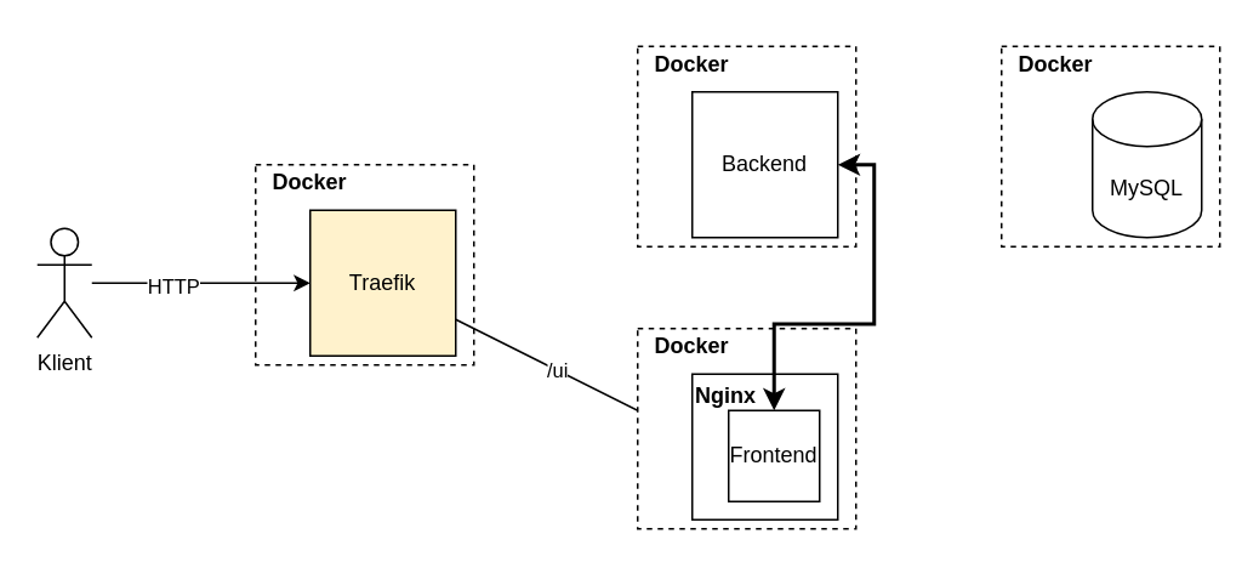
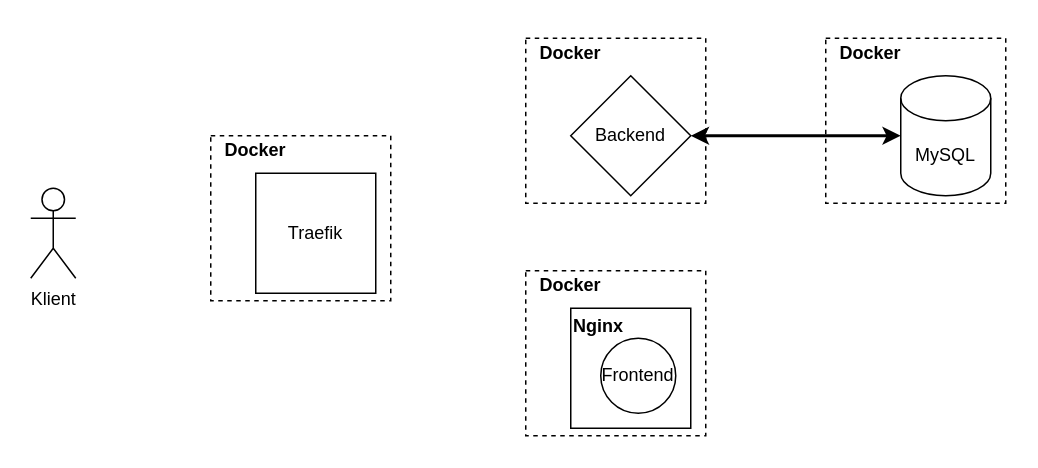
- <mxCell id="11" value="Backend" style="whiteSpace=wrap;html=1;aspect=fixed;rounded=0;" vertex="1" parent="9"><mxGeometry x="30" y="30" width="80" height="80" as="geometry" /></mxCell>
+ <mxCell id="11" value="Backend" style="rhombus;whiteSpace=wrap;html=1;aspect=fixed;" vertex="1" parent="9"><mxGeometry x="30" y="30" width="80" height="80" as="geometry" /></mxCell>
- <mxCell id="6" style="edgeStyle=orthogonalEdgeStyle;rounded=0;orthogonalLoop=1;jettySize=auto;html=1;entryX=0;entryY=0.5;entryDx=0;entryDy=0;" edge="1" parent="1" source="8" target="4"><mxGeometry relative="1" as="geometry" /></mxCell>
- <mxCell id="7" value="HTTP" style="edgeLabel;html=1;align=center;verticalAlign=middle;resizable=0;points=[];rounded=0;" vertex="1" connectable="0" parent="6"><mxGeometry x="-0.259" y="-1" relative="1" as="geometry"><mxPoint as="offset" /></mxGeometry></mxCell>
- <mxCell id="4" value="&lt;div&gt;Traefik&lt;/div&gt;" style="whiteSpace=wrap;html=1;aspect=fixed;rounded=0;fillColor=#fff2cc;" vertex="1" parent="2"><mxGeometry x="30" y="30" width="80" height="80" as="geometry" /></mxCell>
+ <mxCell id="4" value="&lt;div&gt;Traefik&lt;/div&gt;" style="whiteSpace=wrap;html=1;aspect=fixed;rounded=0;" vertex="1" parent="2"><mxGeometry x="30" y="30" width="80" height="80" as="geometry" /></mxCell>
- <mxCell id="24" style="edgeStyle=orthogonalEdgeStyle;rounded=0;orthogonalLoop=1;jettySize=auto;html=1;exitX=1;exitY=0.5;exitDx=0;exitDy=0;startArrow=classic;startFill=1;shadow=0;flowAnimation=0;strokeWidth=2;" edge="1" parent="1" source="11" target="19"><mxGeometry relative="1" as="geometry" /></mxCell>
+ <mxCell id="24" style="edgeStyle=orthogonalEdgeStyle;rounded=0;orthogonalLoop=1;jettySize=auto;html=1;exitX=1;exitY=0.5;exitDx=0;exitDy=0;entryX=0;entryY=0.5;entryDx=0;entryDy=0;entryPerimeter=0;startArrow=classic;startFill=1;shadow=0;flowAnimation=0;strokeWidth=2;" edge="1" parent="1" source="11" target="22"><mxGeometry relative="1" as="geometry" /></mxCell>
- <mxCell id="13" style="rounded=0;orthogonalLoop=1;jettySize=auto;html=1;exitX=1;exitY=0.75;exitDx=0;exitDy=0;entryX=0;entryY=0.5;entryDx=0;entryDy=0;" edge="1" parent="1" source="4" target="19"><mxGeometry relative="1" as="geometry" /></mxCell>
- <mxCell id="14" value="&lt;div&gt;/ui&lt;/div&gt;" style="edgeLabel;html=1;align=center;verticalAlign=middle;resizable=0;points=[];rounded=0;" vertex="1" connectable="0" parent="13"><mxGeometry x="-0.261" relative="1" as="geometry"><mxPoint as="offset" /></mxGeometry></mxCell>
- <mxCell id="19" value="Frontend" style="whiteSpace=wrap;html=1;aspect=fixed;rounded=0;" vertex="1" parent="15"><mxGeometry x="50" y="50" width="50" height="50" as="geometry" /></mxCell>
+ <mxCell id="19" value="Frontend" style="ellipse;whiteSpace=wrap;html=1;aspect=fixed;" vertex="1" parent="15"><mxGeometry x="50" y="50" width="50" height="50" as="geometry" /></mxCell>
